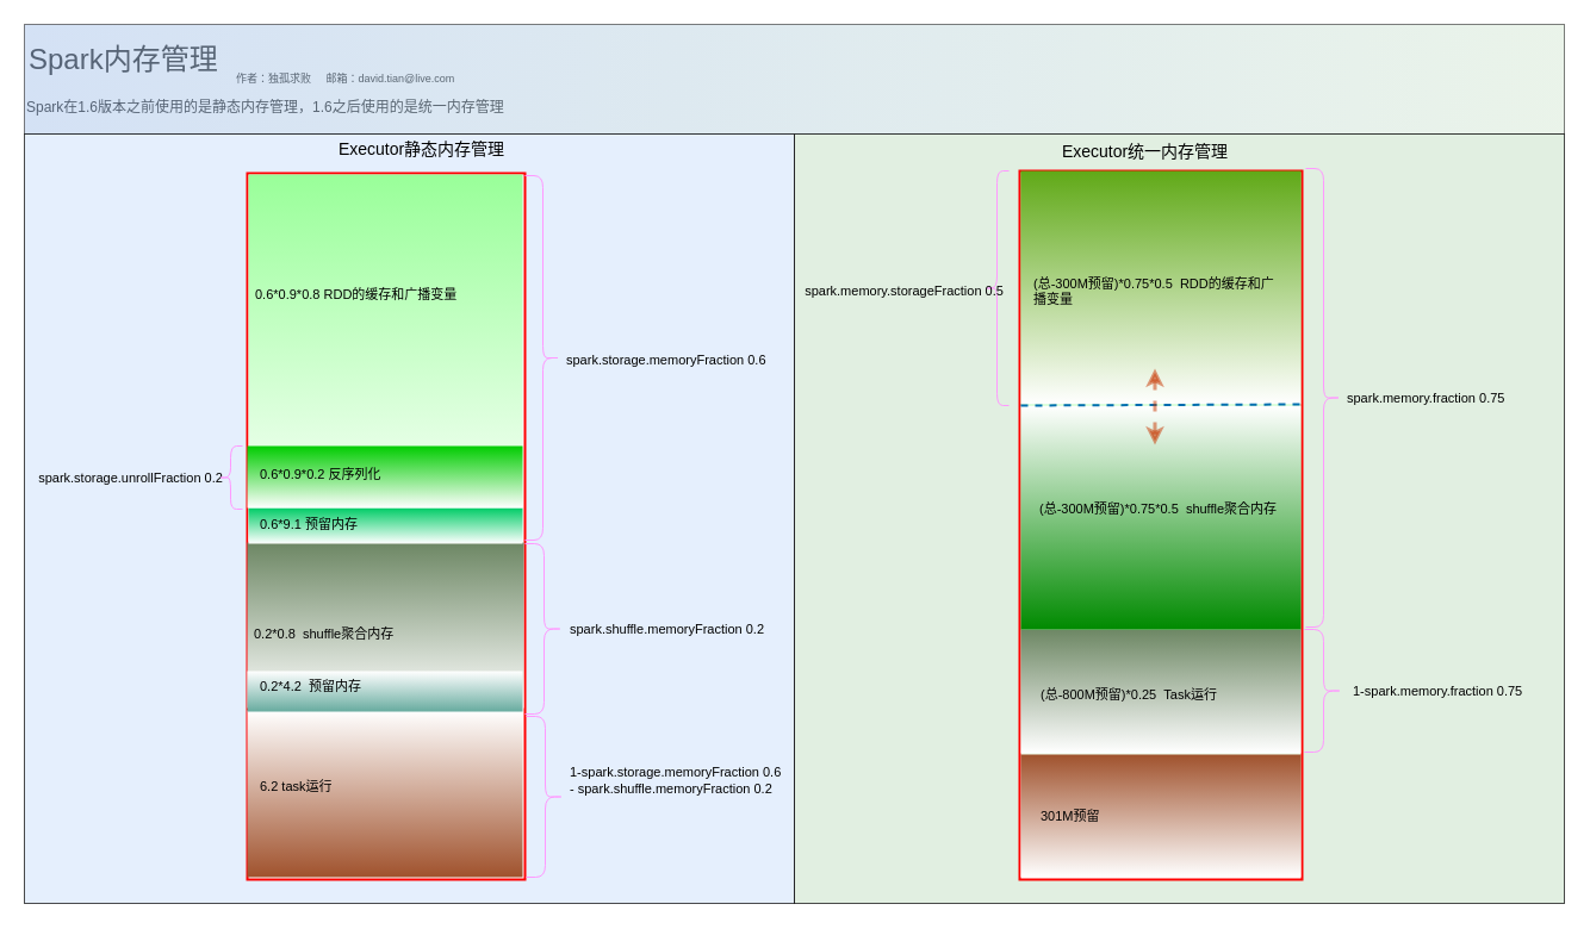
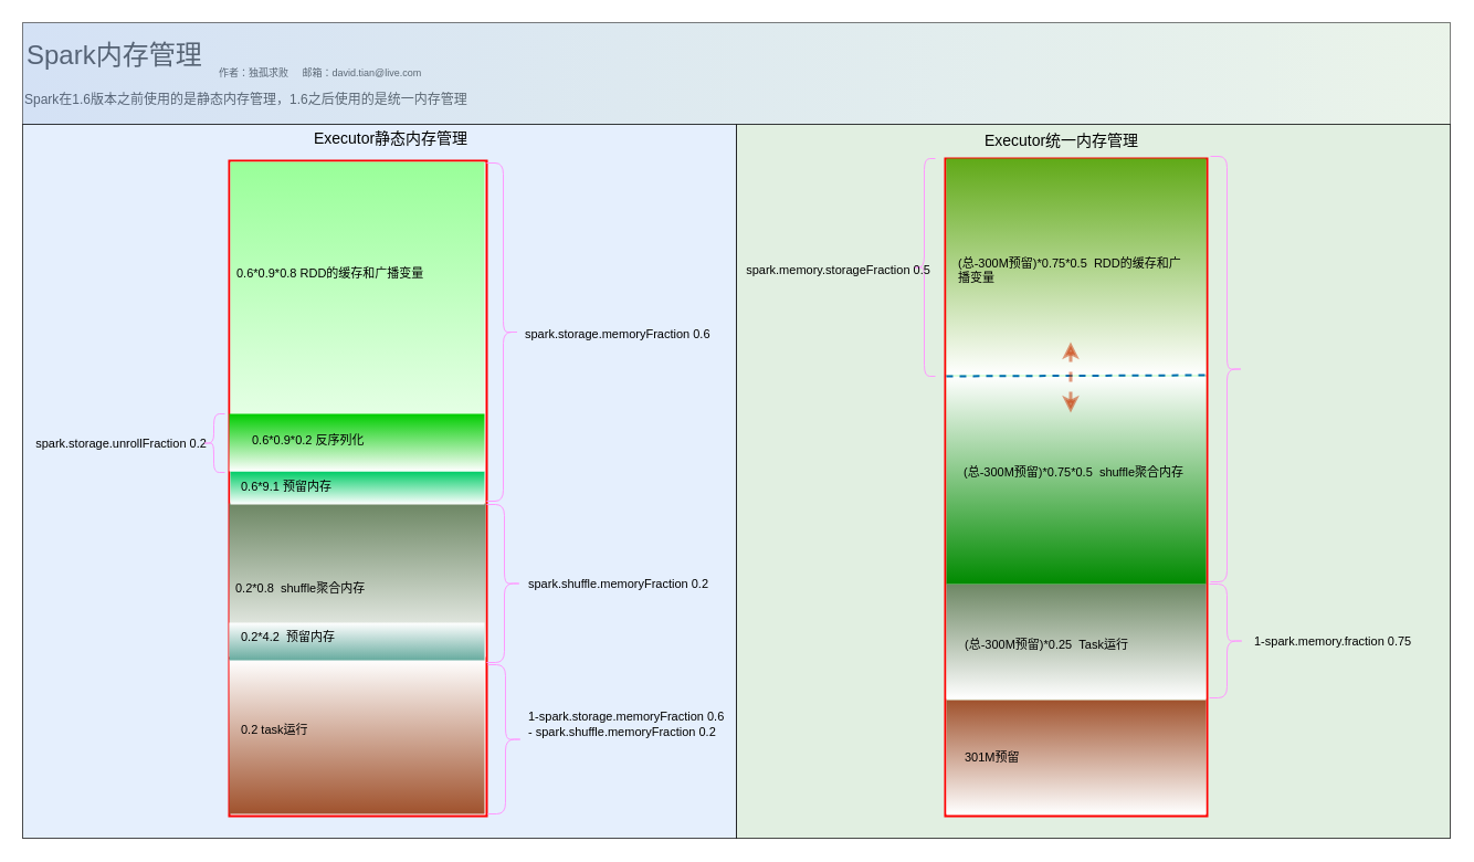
- <mxCell id="43" value="spark.memory.fraction 0.75" style="text;html=1;strokeColor=none;fillColor=none;align=left;verticalAlign=middle;whiteSpace=wrap;rounded=0;fontSize=11;" vertex="1" parent="1"><mxGeometry x="1128" y="325" width="181" height="17" as="geometry" /></mxCell>
- <mxCell id="18" value="0.6*0.9*0.2 反序列化" style="text;html=1;strokeColor=none;fillColor=none;align=left;verticalAlign=middle;whiteSpace=wrap;rounded=0;fontSize=11;" vertex="1" parent="1"><mxGeometry x="216" y="388" width="163" height="20" as="geometry" /></mxCell>
+ <mxCell id="18" value="0.6*0.9*0.2 反序列化" style="text;html=1;strokeColor=none;fillColor=none;align=left;verticalAlign=middle;whiteSpace=wrap;rounded=0;fontSize=11;" vertex="1" parent="1"><mxGeometry x="226" y="388" width="163" height="20" as="geometry" /></mxCell>
- <mxCell id="35" value="(总-800M预留)*0.25 &amp;nbsp;Task运行" style="text;html=1;strokeColor=none;fillColor=none;align=left;verticalAlign=middle;whiteSpace=wrap;rounded=0;fontSize=11;" vertex="1" parent="1"><mxGeometry x="871" y="573" width="199" height="20" as="geometry" /></mxCell>
+ <mxCell id="35" value="(总-300M预留)*0.25 &amp;nbsp;Task运行" style="text;html=1;strokeColor=none;fillColor=none;align=left;verticalAlign=middle;whiteSpace=wrap;rounded=0;fontSize=11;" vertex="1" parent="1"><mxGeometry x="871" y="573" width="199" height="20" as="geometry" /></mxCell>
- <mxCell id="11" value="6.2 task运行" style="text;html=1;strokeColor=none;fillColor=none;align=left;verticalAlign=middle;whiteSpace=wrap;rounded=0;fontSize=11;" vertex="1" parent="1"><mxGeometry x="216" y="649.5" width="114" height="20" as="geometry" /></mxCell>
+ <mxCell id="11" value="0.2 task运行" style="text;html=1;strokeColor=none;fillColor=none;align=left;verticalAlign=middle;whiteSpace=wrap;rounded=0;fontSize=11;" vertex="1" parent="1"><mxGeometry x="216" y="649.5" width="114" height="20" as="geometry" /></mxCell>
